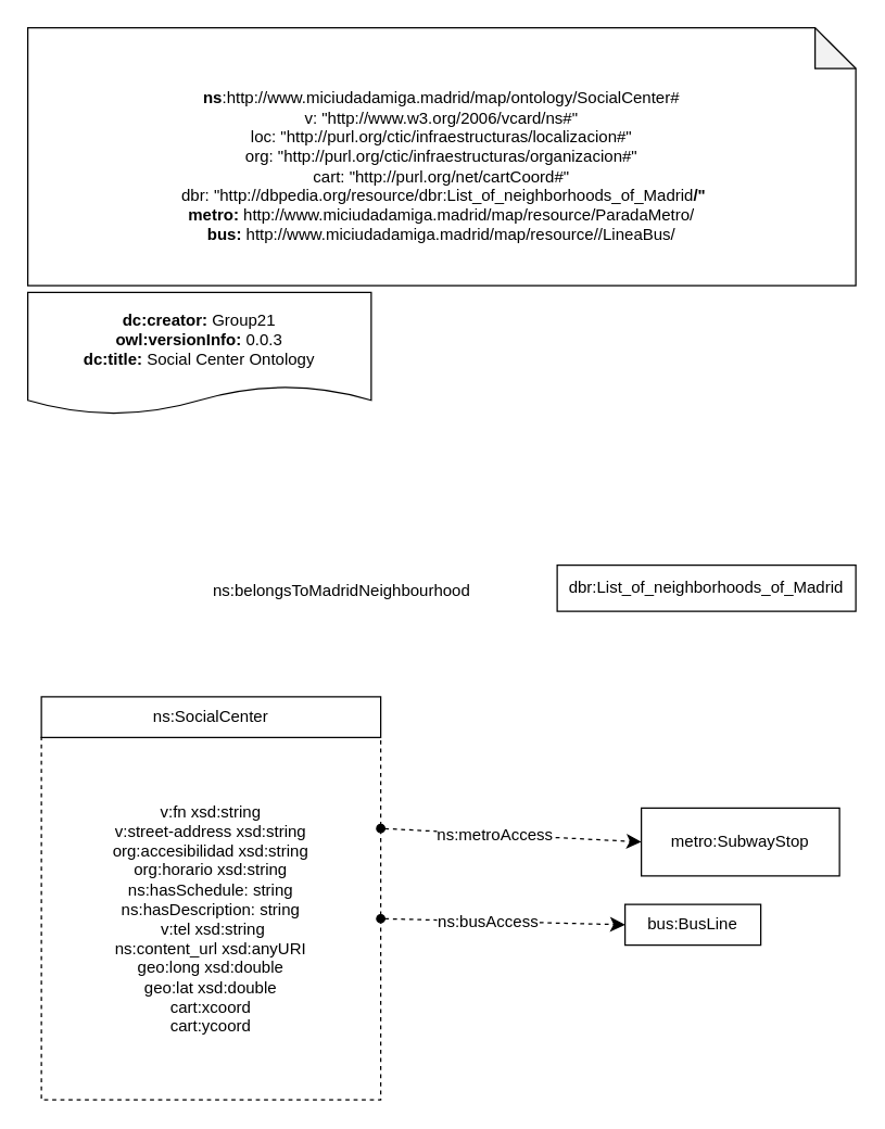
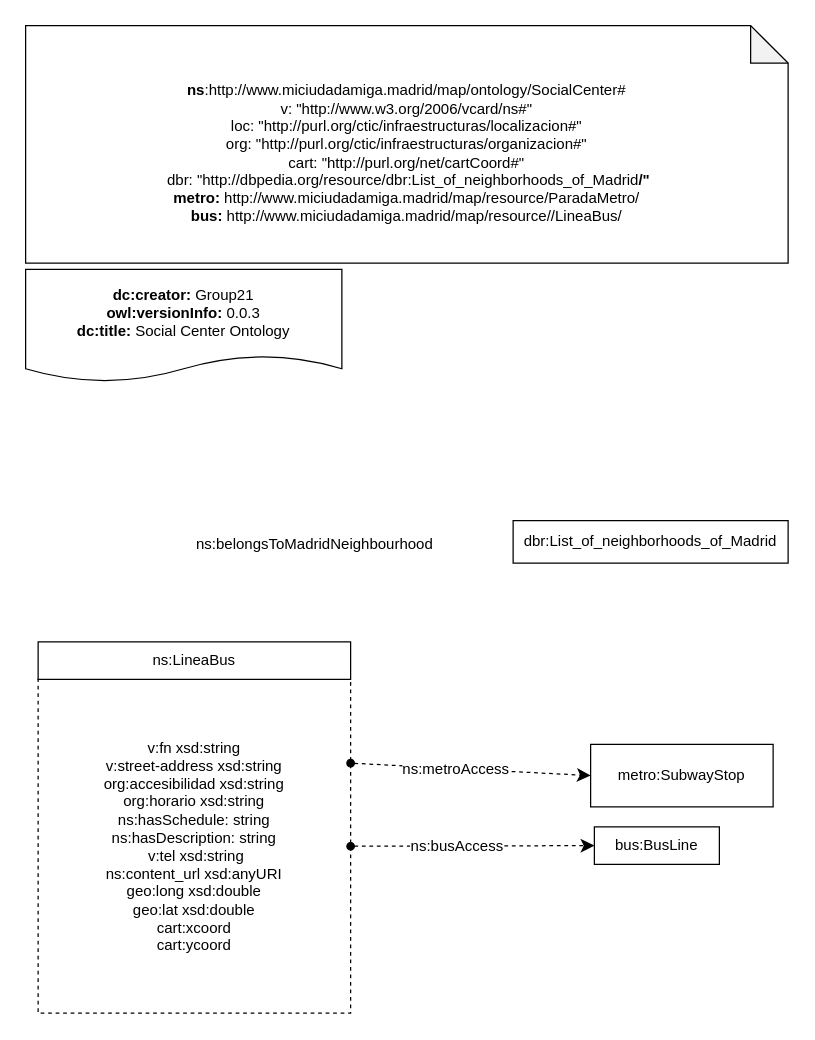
- <mxCell id="5" value="ns:SocialCenter" style="rounded=0;whiteSpace=wrap;html=1;snapToPoint=1;points=[[0.1,0],[0.2,0],[0.3,0],[0.4,0],[0.5,0],[0.6,0],[0.7,0],[0.8,0],[0.9,0],[0,0.1],[0,0.3],[0,0.5],[0,0.7],[0,0.9],[0.1,1],[0.2,1],[0.3,1],[0.4,1],[0.5,1],[0.6,1],[0.7,1],[0.8,1],[0.9,1],[1,0.1],[1,0.3],[1,0.5],[1,0.7],[1,0.9]];" parent="1" vertex="1"><mxGeometry x="30" y="513" width="250" height="30" as="geometry" /></mxCell>
+ <mxCell id="5" value="ns:LineaBus" style="rounded=0;whiteSpace=wrap;html=1;snapToPoint=1;points=[[0.1,0],[0.2,0],[0.3,0],[0.4,0],[0.5,0],[0.6,0],[0.7,0],[0.8,0],[0.9,0],[0,0.1],[0,0.3],[0,0.5],[0,0.7],[0,0.9],[0.1,1],[0.2,1],[0.3,1],[0.4,1],[0.5,1],[0.6,1],[0.7,1],[0.8,1],[0.9,1],[1,0.1],[1,0.3],[1,0.5],[1,0.7],[1,0.9]];" parent="1" vertex="1"><mxGeometry x="30" y="513" width="250" height="30" as="geometry" /></mxCell>
- <mxCell id="10" value="bus:BusLine" style="rounded=0;whiteSpace=wrap;html=1;snapToPoint=1;points=[[0.1,0],[0.2,0],[0.3,0],[0.4,0],[0.5,0],[0.6,0],[0.7,0],[0.8,0],[0.9,0],[0,0.1],[0,0.3],[0,0.5],[0,0.7],[0,0.9],[0.1,1],[0.2,1],[0.3,1],[0.4,1],[0.5,1],[0.6,1],[0.7,1],[0.8,1],[0.9,1],[1,0.1],[1,0.3],[1,0.5],[1,0.7],[1,0.9]];" parent="1" vertex="1"><mxGeometry x="460" y="666" width="100" height="30" as="geometry" /></mxCell>
+ <mxCell id="10" value="bus:BusLine" style="rounded=0;whiteSpace=wrap;html=1;snapToPoint=1;points=[[0.1,0],[0.2,0],[0.3,0],[0.4,0],[0.5,0],[0.6,0],[0.7,0],[0.8,0],[0.9,0],[0,0.1],[0,0.3],[0,0.5],[0,0.7],[0,0.9],[0.1,1],[0.2,1],[0.3,1],[0.4,1],[0.5,1],[0.6,1],[0.7,1],[0.8,1],[0.9,1],[1,0.1],[1,0.3],[1,0.5],[1,0.7],[1,0.9]];" parent="1" vertex="1"><mxGeometry x="475" y="661" width="100" height="30" as="geometry" /></mxCell>
